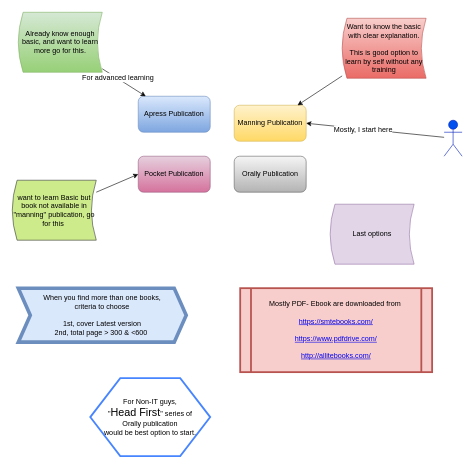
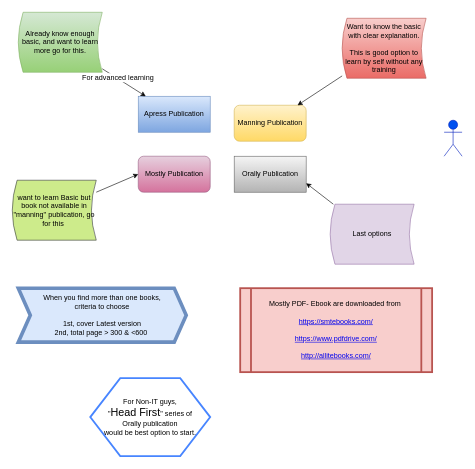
- <mxCell id="2" value="Apress Publication" style="rounded=1;whiteSpace=wrap;html=1;gradientColor=#7ea6e0;fillColor=#dae8fc;strokeColor=#6c8ebf;" vertex="1" parent="1"><mxGeometry x="230" y="160" width="120" height="60" as="geometry" /></mxCell>
+ <mxCell id="2" value="Apress Publication" style="whiteSpace=wrap;html=1;gradientColor=#7ea6e0;fillColor=#dae8fc;strokeColor=#6c8ebf;rounded=0;" vertex="1" parent="1"><mxGeometry x="230" y="160" width="120" height="60" as="geometry" /></mxCell>
- <mxCell id="16" style="edgeStyle=none;rounded=0;orthogonalLoop=1;jettySize=auto;html=1;entryX=1;entryY=0.5;entryDx=0;entryDy=0;" edge="1" parent="1" source="18" target="3"><mxGeometry relative="1" as="geometry" /></mxCell>
- <mxCell id="17" value="Mostly, I start here" style="text;html=1;align=center;verticalAlign=middle;resizable=0;points=[];;labelBackgroundColor=#ffffff;" vertex="1" connectable="0" parent="16"><mxGeometry x="0.173" relative="1" as="geometry"><mxPoint y="1" as="offset" /></mxGeometry></mxCell>
- <mxCell id="4" value="Pocket Publication" style="rounded=1;whiteSpace=wrap;html=1;gradientColor=#d5739d;fillColor=#e6d0de;strokeColor=#996185;" vertex="1" parent="1"><mxGeometry x="230" y="260" width="120" height="60" as="geometry" /></mxCell>
+ <mxCell id="4" value="Mostly Publication" style="rounded=1;whiteSpace=wrap;html=1;gradientColor=#d5739d;fillColor=#e6d0de;strokeColor=#996185;" vertex="1" parent="1"><mxGeometry x="230" y="260" width="120" height="60" as="geometry" /></mxCell>
- <mxCell id="5" value="Orally Publication" style="rounded=1;whiteSpace=wrap;html=1;gradientColor=#b3b3b3;fillColor=#f5f5f5;strokeColor=#666666;" vertex="1" parent="1"><mxGeometry x="390" y="260" width="120" height="60" as="geometry" /></mxCell>
+ <mxCell id="5" value="Orally Publication" style="whiteSpace=wrap;html=1;gradientColor=#b3b3b3;fillColor=#f5f5f5;strokeColor=#666666;rounded=0;" vertex="1" parent="1"><mxGeometry x="390" y="260" width="120" height="60" as="geometry" /></mxCell>
+ <mxCell id="13" style="edgeStyle=none;rounded=0;orthogonalLoop=1;jettySize=auto;html=1;entryX=1;entryY=0.75;entryDx=0;entryDy=0;" edge="1" parent="1" source="14" target="5"><mxGeometry relative="1" as="geometry" /></mxCell>
